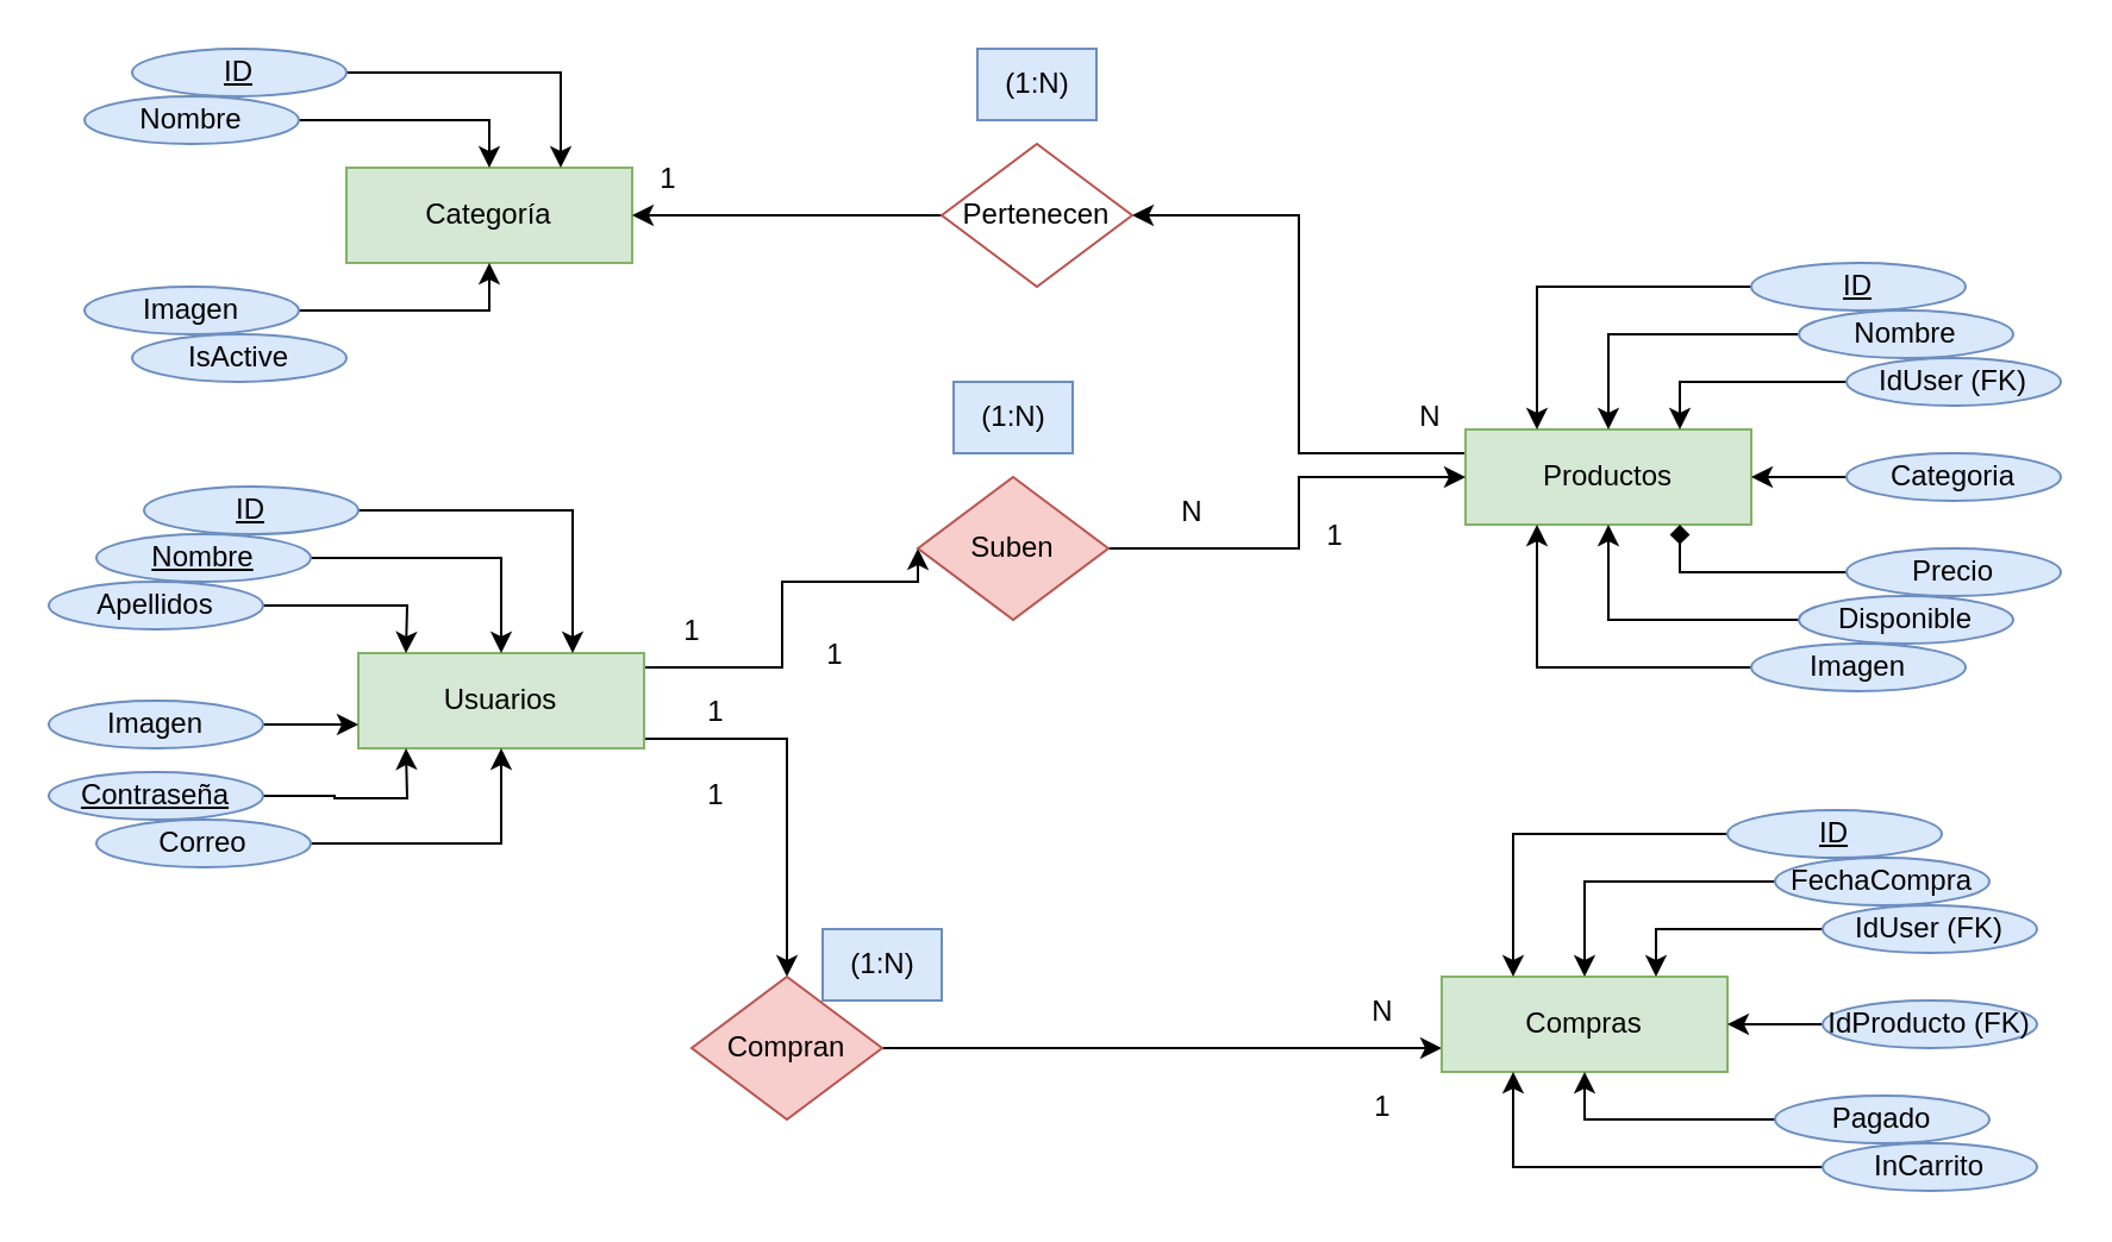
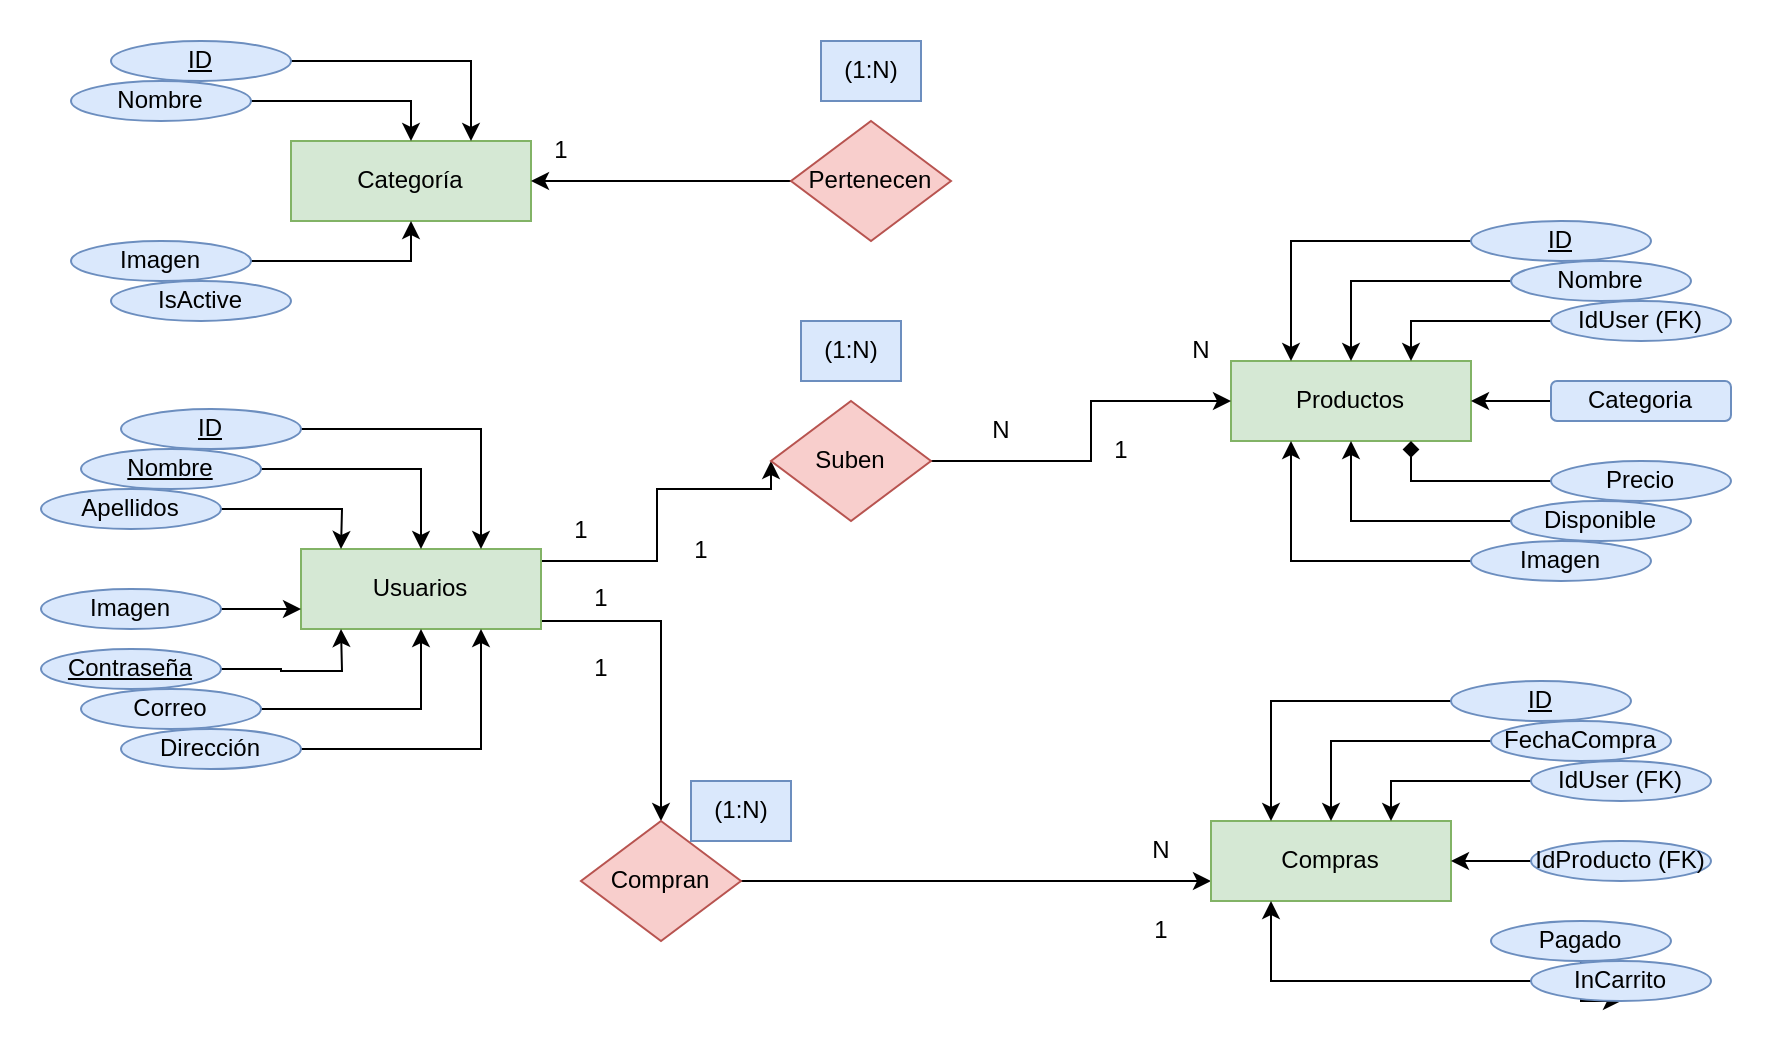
- <mxCell id="61" value="Pertenecen" style="rhombus;whiteSpace=wrap;html=1;fillColor=#ffffff;strokeColor=#b85450;" vertex="1" parent="1"><mxGeometry x="395" y="60" width="80" height="60" as="geometry" /></mxCell>
+ <mxCell id="61" value="Pertenecen" style="rhombus;whiteSpace=wrap;html=1;fillColor=#f8cecc;strokeColor=#b85450;" vertex="1" parent="1"><mxGeometry x="395" y="60" width="80" height="60" as="geometry" /></mxCell>
- <mxCell id="5" style="edgeStyle=orthogonalEdgeStyle;rounded=0;orthogonalLoop=1;jettySize=auto;html=1;entryX=1;entryY=0.5;entryDx=0;entryDy=0;" edge="1" parent="1" source="6" target="61"><mxGeometry relative="1" as="geometry"><Array as="points"><mxPoint x="545" y="190" /><mxPoint x="545" y="90" /></Array></mxGeometry></mxCell>
- <mxCell id="36" value="Categoria" style="ellipse;whiteSpace=wrap;html=1;fillColor=#dae8fc;strokeColor=#6c8ebf;flipH=0;flipV=0;" parent="1" vertex="1"><mxGeometry x="775" y="190" width="90" height="20" as="geometry" /></mxCell>
+ <mxCell id="36" value="Categoria" style="whiteSpace=wrap;html=1;fillColor=#dae8fc;strokeColor=#6c8ebf;flipH=0;flipV=0;rounded=1;" parent="1" vertex="1"><mxGeometry x="775" y="190" width="90" height="20" as="geometry" /></mxCell>
+ <mxCell id="22" value="Dirección" style="ellipse;whiteSpace=wrap;html=1;fillColor=#dae8fc;strokeColor=#6c8ebf;" parent="1" vertex="1"><mxGeometry x="60" y="364" width="90" height="20" as="geometry" /></mxCell>
+ <mxCell id="21" style="edgeStyle=orthogonalEdgeStyle;rounded=0;orthogonalLoop=1;jettySize=auto;html=1;entryX=0.75;entryY=1;entryDx=0;entryDy=0;" parent="1" source="22" target="4" edge="1"><mxGeometry relative="1" as="geometry"><Array as="points"><mxPoint x="240" y="374" /></Array></mxGeometry></mxCell>
- <mxCell id="56" style="edgeStyle=orthogonalEdgeStyle;rounded=0;orthogonalLoop=1;jettySize=auto;html=1;entryX=0.5;entryY=1;entryDx=0;entryDy=0;" edge="1" parent="1" source="57" target="47"><mxGeometry relative="1" as="geometry" /></mxCell>
+ <mxCell id="56" style="edgeStyle=orthogonalEdgeStyle;rounded=0;orthogonalLoop=1;jettySize=auto;html=1;" edge="1" parent="1" source="57" target="59"><mxGeometry relative="1" as="geometry" /></mxCell>
